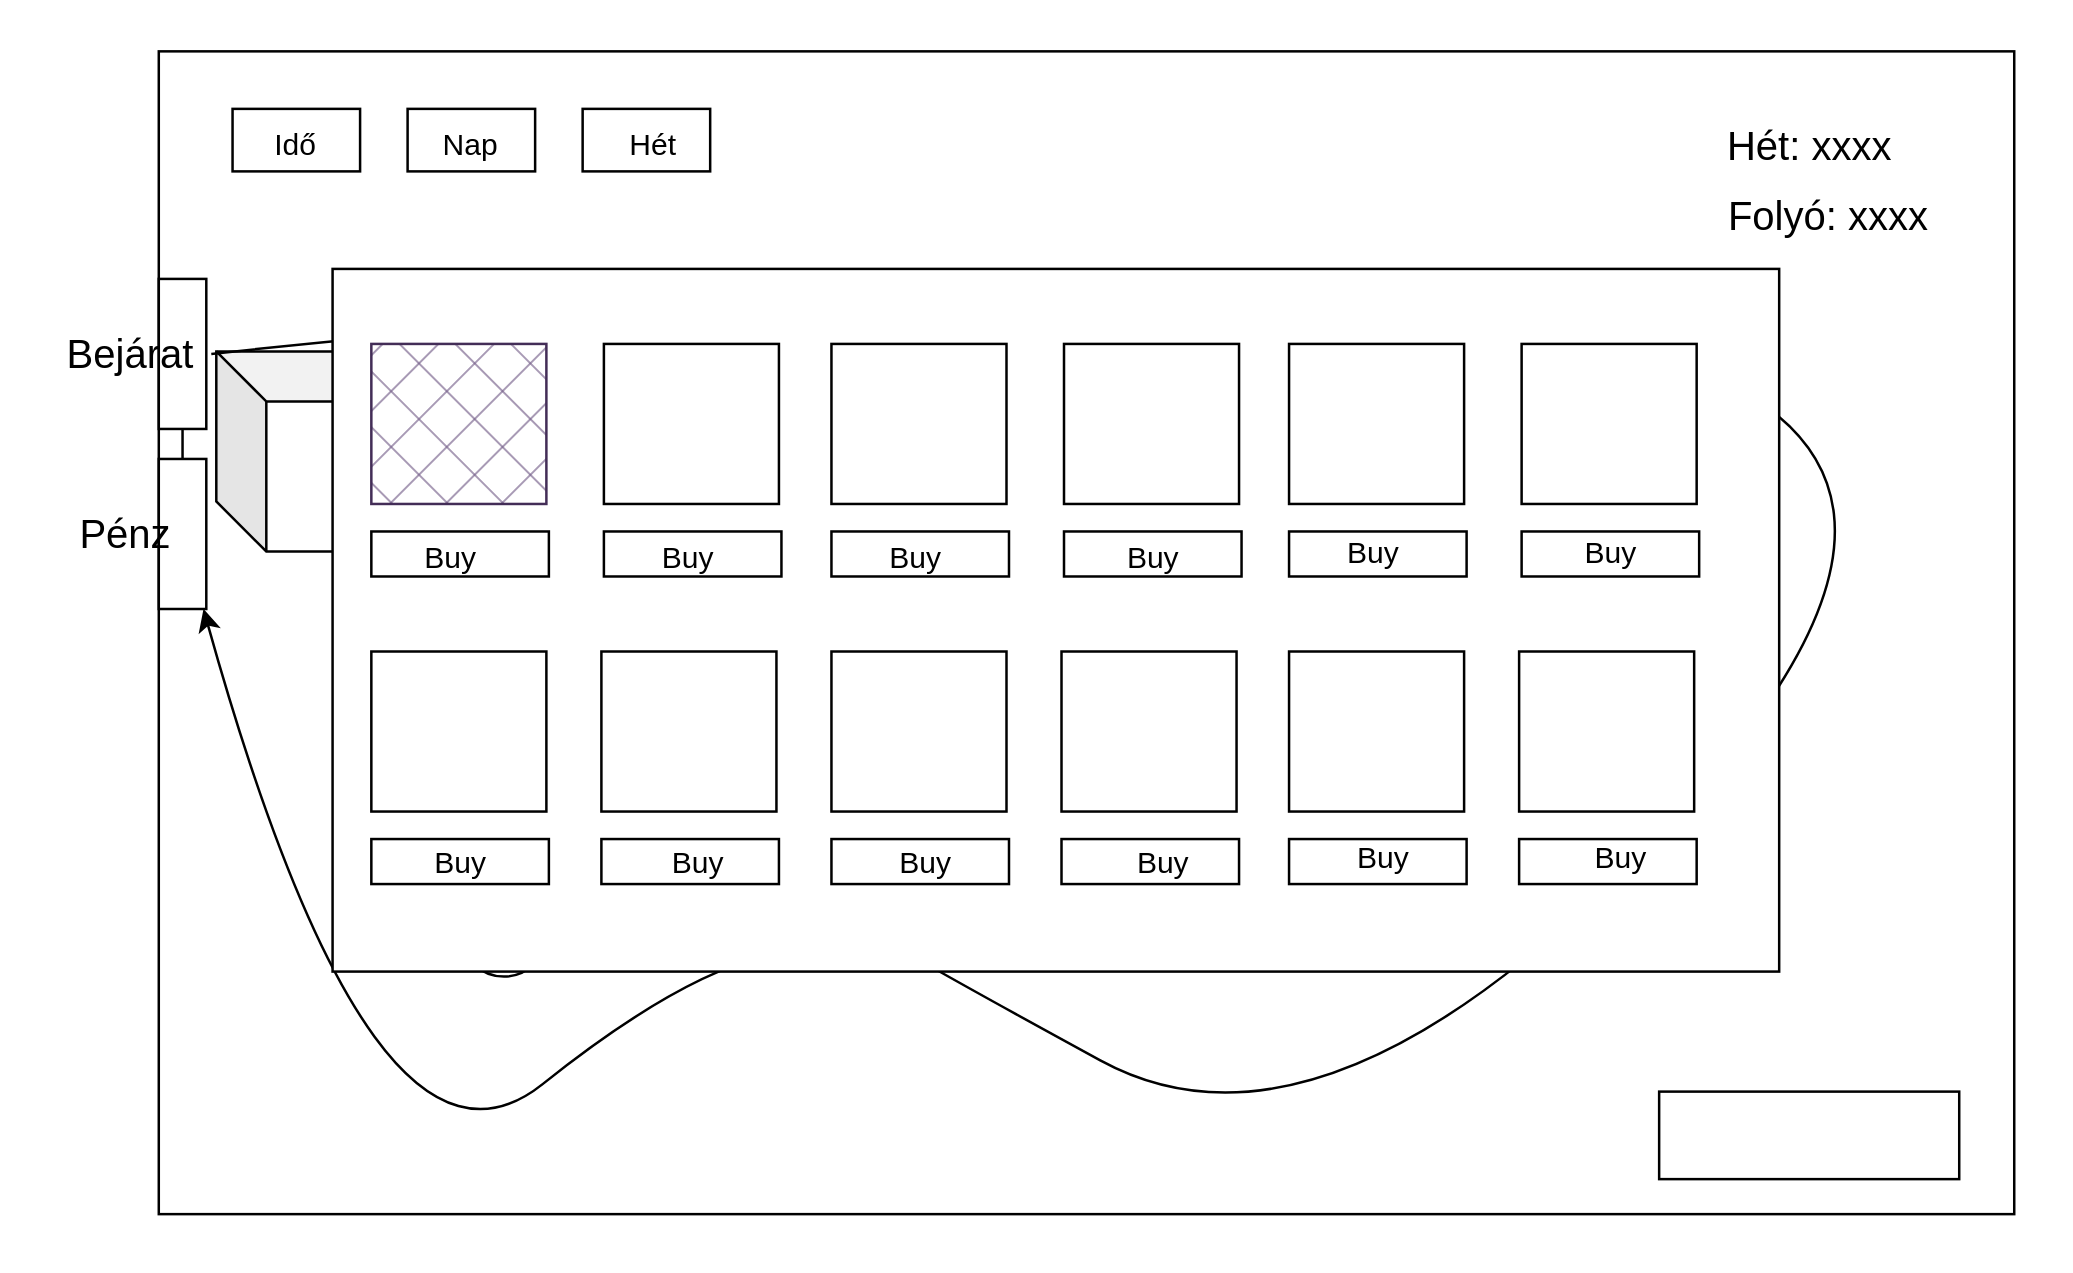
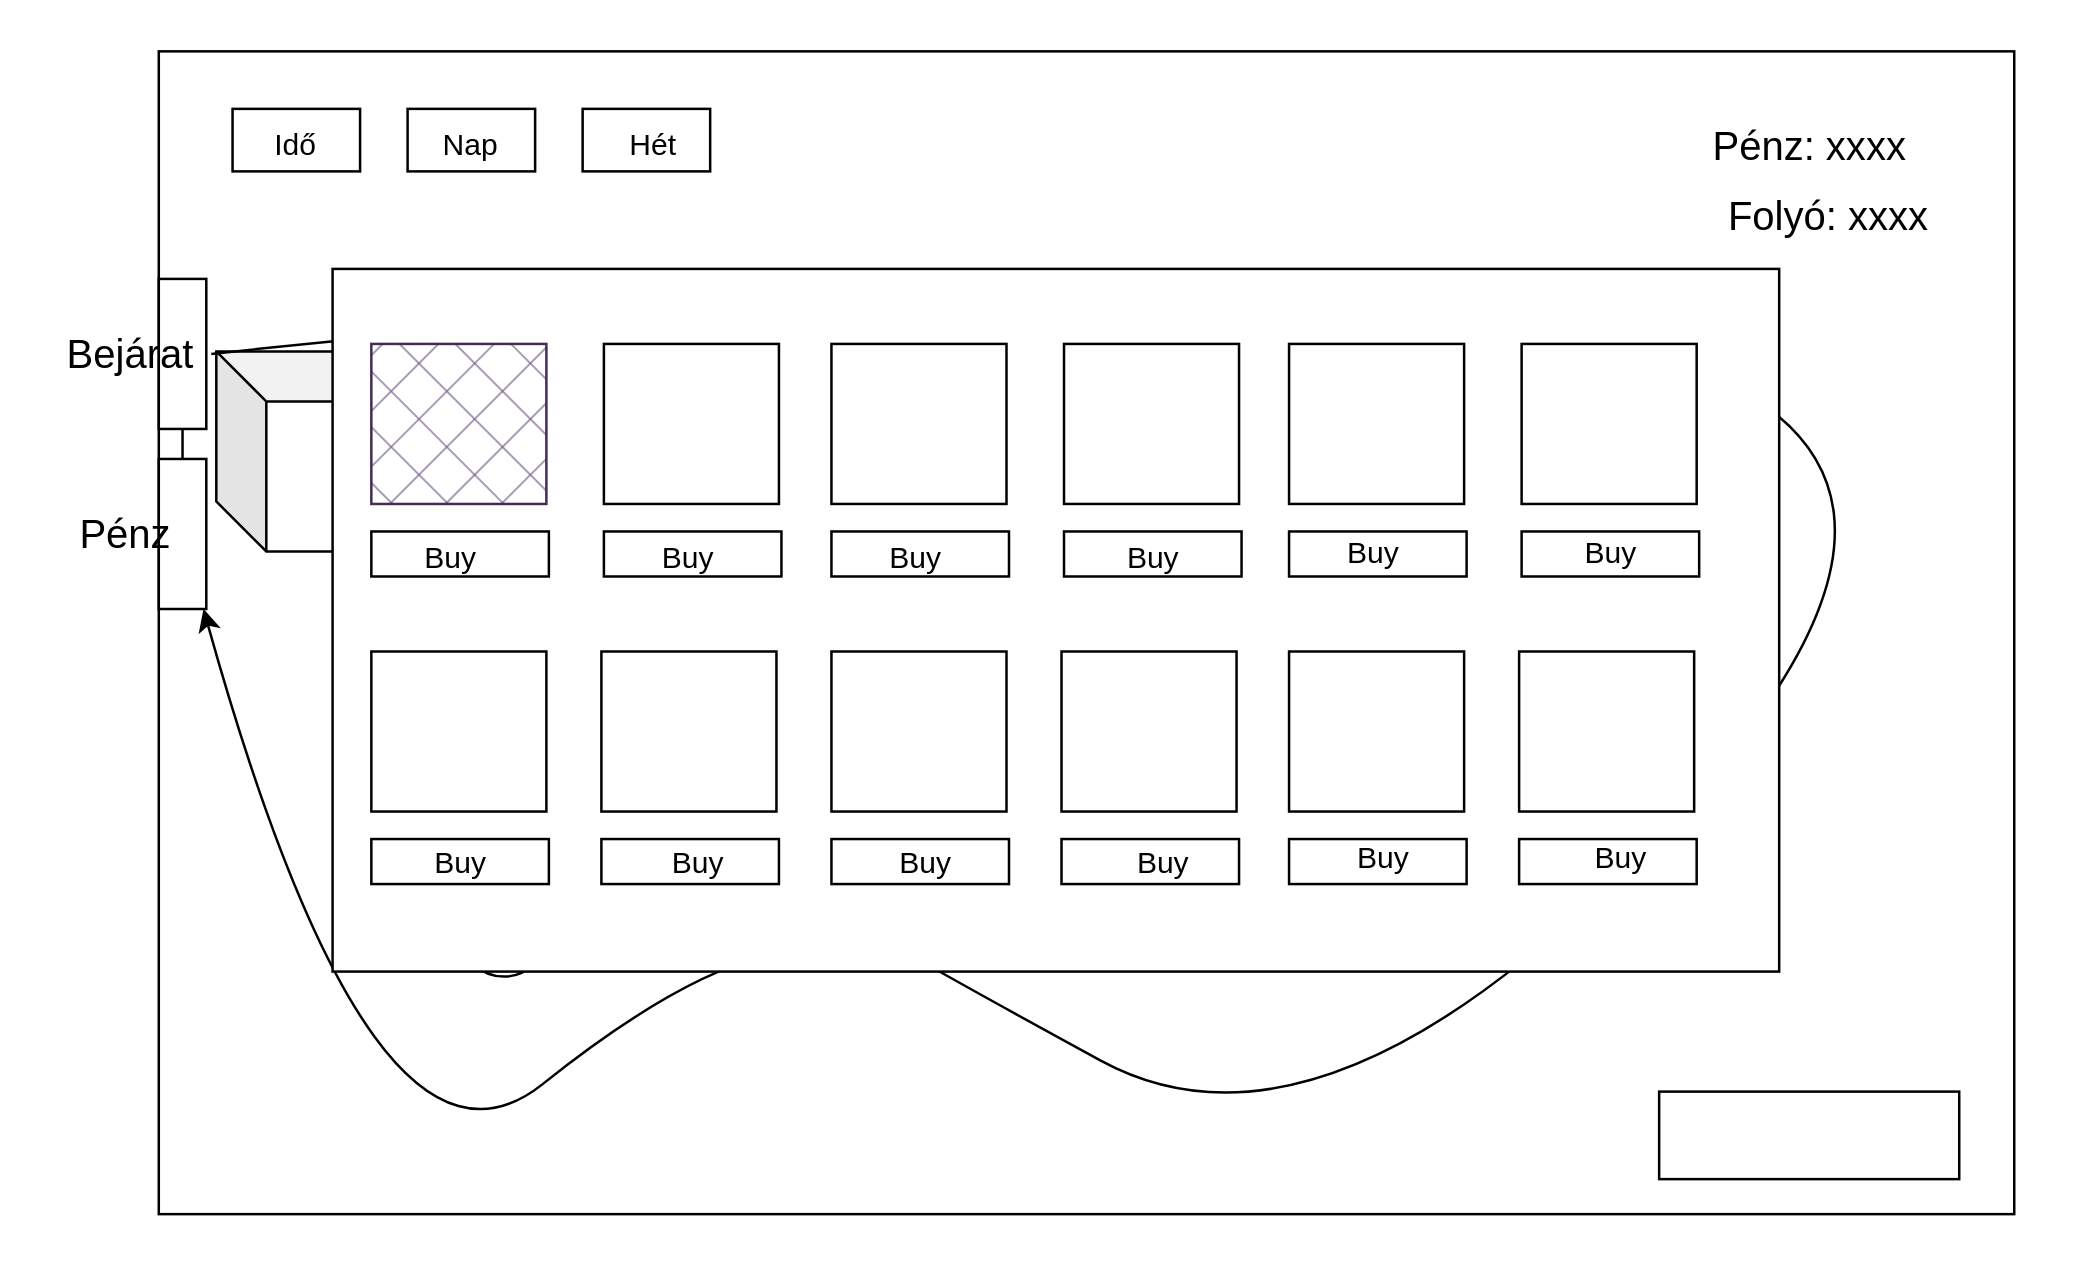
- <mxCell id="11" value="&lt;font style=&quot;font-size: 16px;&quot;&gt;Hét: xxxx&lt;/font&gt;" style="text;html=1;align=center;verticalAlign=middle;whiteSpace=wrap;rounded=0;" vertex="1" parent="1"><mxGeometry x="671.5" y="43" width="103" height="30" as="geometry" /></mxCell>
+ <mxCell id="11" value="&lt;font style=&quot;font-size: 16px;&quot;&gt;Pénz: xxxx&lt;/font&gt;" style="text;html=1;align=center;verticalAlign=middle;whiteSpace=wrap;rounded=0;" vertex="1" parent="1"><mxGeometry x="671.5" y="43" width="103" height="30" as="geometry" /></mxCell>
